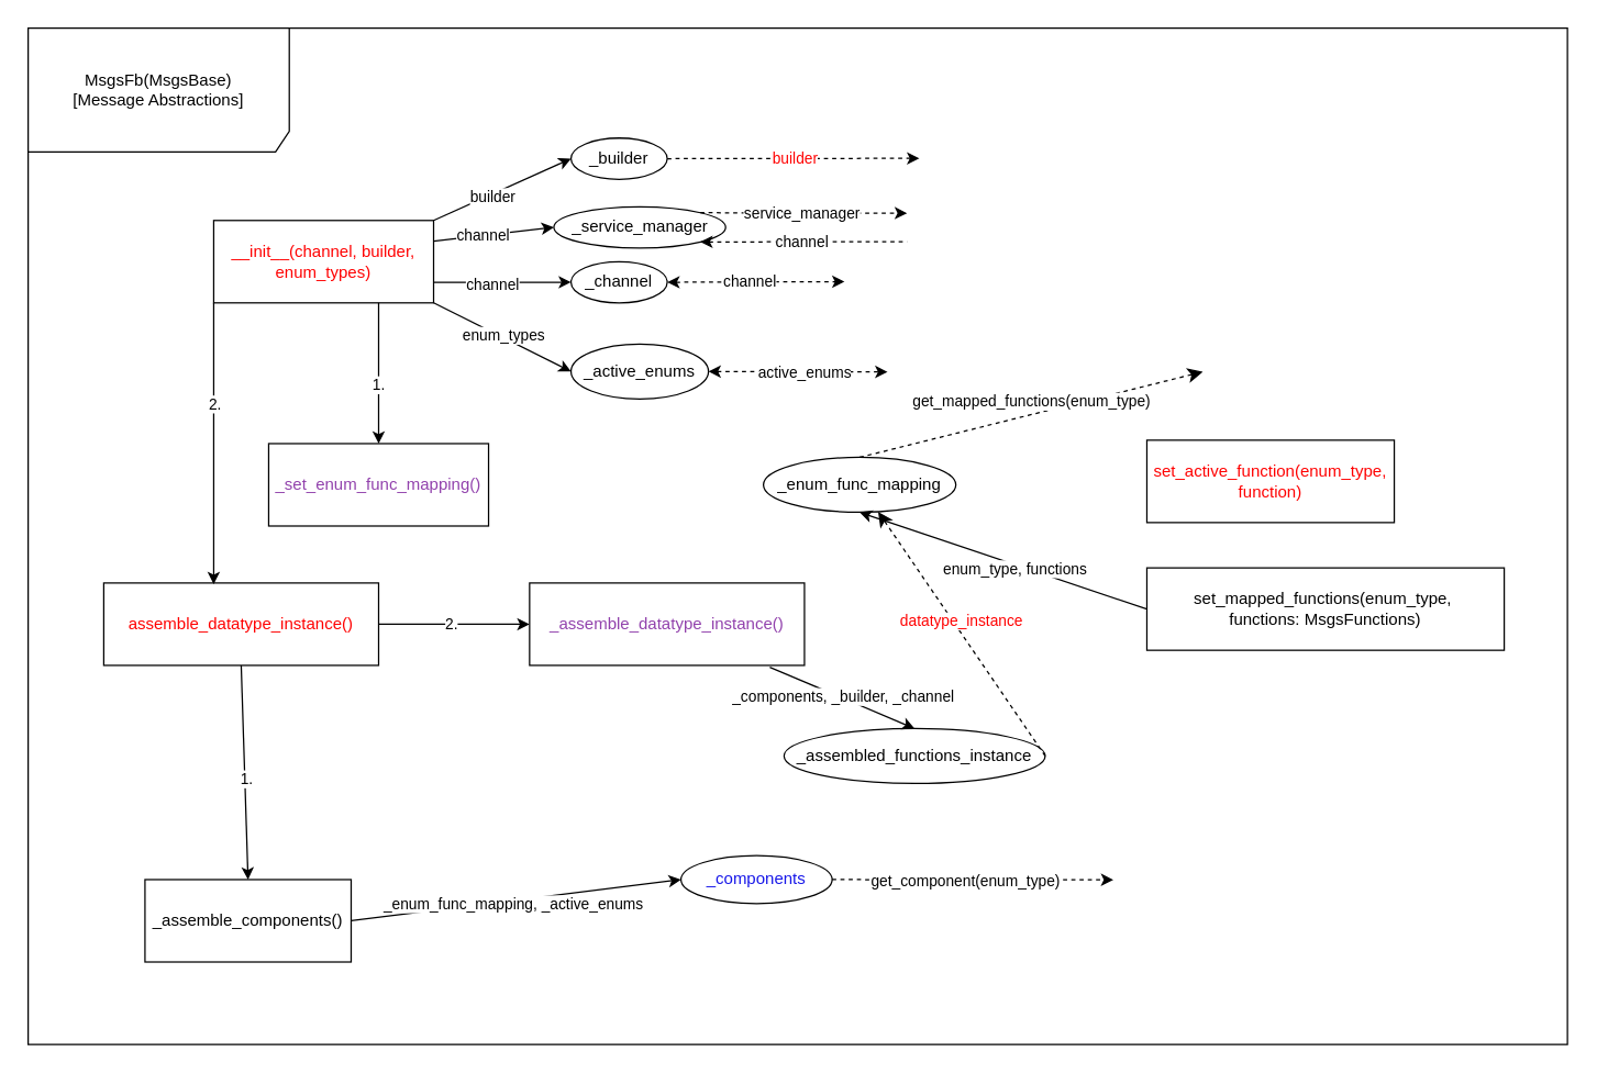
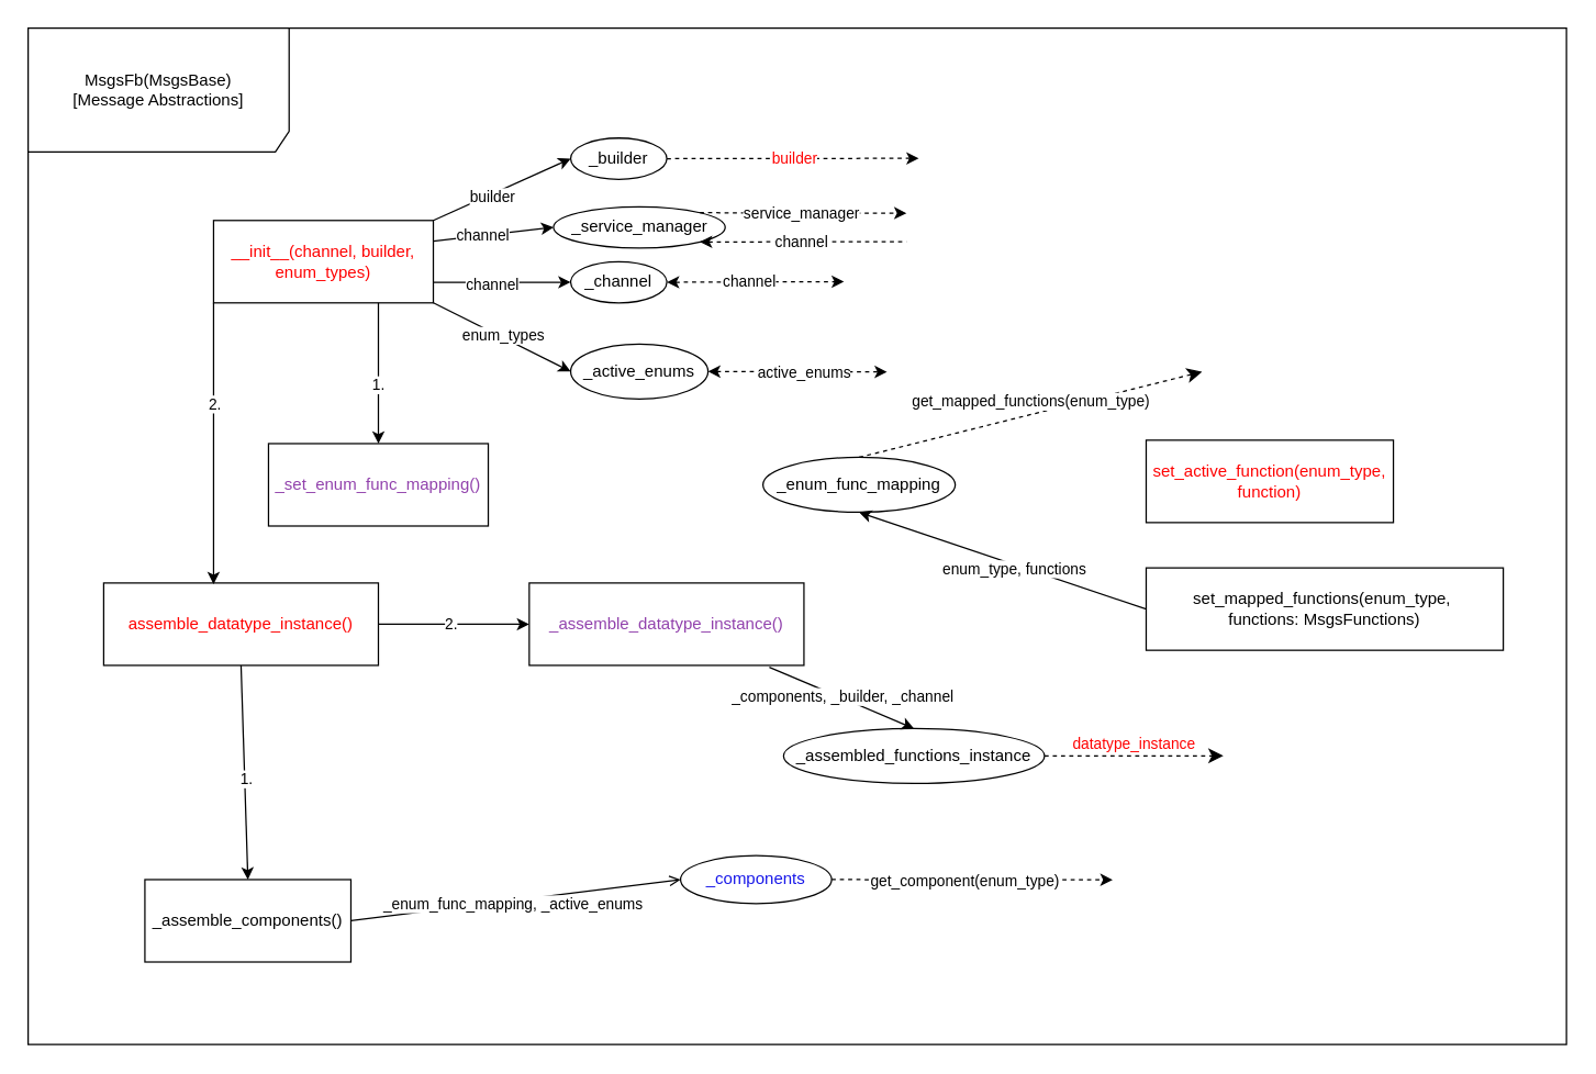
- <mxCell id="22" value="&lt;font data-darkreader-inline-color=&quot;&quot; style=&quot;--darkreader-inline-color: #ff1a1a;&quot; color=&quot;#ff0000&quot;&gt;datatype_instance&lt;/font&gt;" style="html=1;verticalAlign=bottom;endArrow=classic;dashed=1;endSize=8;curved=0;rounded=0;exitX=1;exitY=0.5;exitDx=0;exitDy=0;endFill=1;" parent="1" source="13" edge="1" target="17"><mxGeometry relative="1" as="geometry"><mxPoint x="950" y="544.29" as="sourcePoint" /><mxPoint x="890.32" y="544.06" as="targetPoint" /></mxGeometry></mxCell>
+ <mxCell id="22" value="&lt;font data-darkreader-inline-color=&quot;&quot; style=&quot;--darkreader-inline-color: #ff1a1a;&quot; color=&quot;#ff0000&quot;&gt;datatype_instance&lt;/font&gt;" style="html=1;verticalAlign=bottom;endArrow=classic;dashed=1;endSize=8;curved=0;rounded=0;exitX=1;exitY=0.5;exitDx=0;exitDy=0;endFill=1;entryX=0.777;entryY=0.716;entryDx=0;entryDy=0;entryPerimeter=0;" parent="1" source="13" edge="1" target="3"><mxGeometry relative="1" as="geometry"><mxPoint x="950" y="544.29" as="sourcePoint" /><mxPoint x="890.32" y="544.06" as="targetPoint" /></mxGeometry></mxCell>
- <mxCell id="19" value="" style="endArrow=classic;html=1;rounded=0;exitX=1;exitY=0.5;exitDx=0;exitDy=0;entryX=0;entryY=0.5;entryDx=0;entryDy=0;" parent="1" source="18" target="21" edge="1"><mxGeometry width="50" height="50" relative="1" as="geometry"><mxPoint x="300" y="640" as="sourcePoint" /><mxPoint x="490" y="610" as="targetPoint" /></mxGeometry></mxCell>
+ <mxCell id="19" value="" style="endArrow=open;html=1;rounded=0;exitX=1;exitY=0.5;exitDx=0;exitDy=0;entryX=0;entryY=0.5;entryDx=0;entryDy=0;" parent="1" source="18" target="21" edge="1"><mxGeometry width="50" height="50" relative="1" as="geometry"><mxPoint x="300" y="640" as="sourcePoint" /><mxPoint x="490" y="610" as="targetPoint" /></mxGeometry></mxCell>
